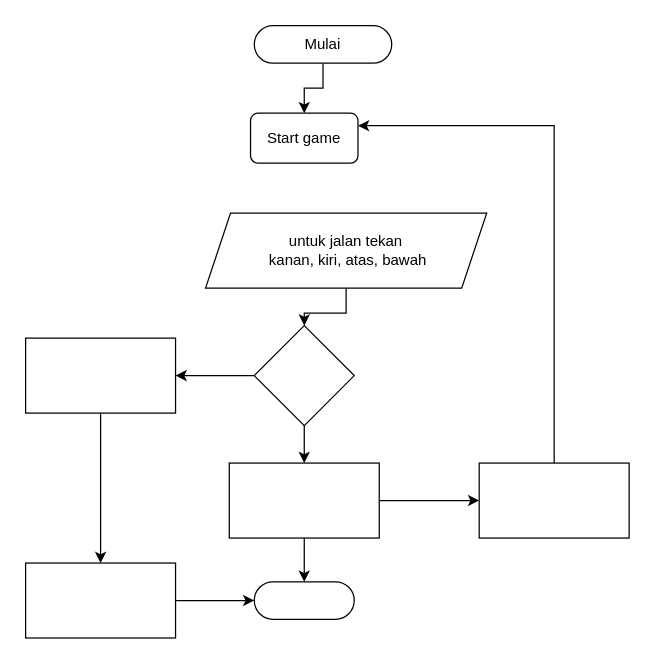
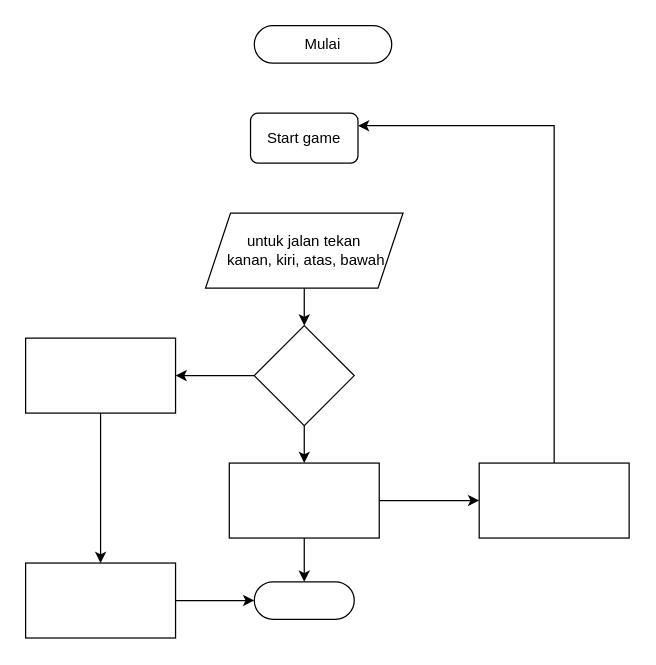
- <mxCell id="2" value="" style="edgeStyle=orthogonalEdgeStyle;rounded=0;orthogonalLoop=1;jettySize=auto;html=1;" edge="1" parent="1" source="3" target="4"><mxGeometry relative="1" as="geometry" /></mxCell>
- <mxCell id="6" value="&lt;font style=&quot;vertical-align: inherit;&quot;&gt;&lt;font style=&quot;vertical-align: inherit;&quot;&gt;&lt;font style=&quot;vertical-align: inherit;&quot;&gt;&lt;font style=&quot;vertical-align: inherit;&quot;&gt;&lt;font style=&quot;vertical-align: inherit;&quot;&gt;&lt;font style=&quot;vertical-align: inherit;&quot;&gt;&lt;font style=&quot;vertical-align: inherit;&quot;&gt;&lt;font style=&quot;vertical-align: inherit;&quot;&gt;untuk jalan tekan&lt;/font&gt;&lt;/font&gt;&lt;/font&gt;&lt;/font&gt;&lt;/font&gt;&lt;/font&gt;&lt;/font&gt;&lt;/font&gt;&lt;div&gt;&lt;font style=&quot;vertical-align: inherit;&quot;&gt;&lt;font style=&quot;vertical-align: inherit;&quot;&gt;&lt;font style=&quot;vertical-align: inherit;&quot;&gt;&lt;font style=&quot;vertical-align: inherit;&quot;&gt;&lt;font style=&quot;vertical-align: inherit;&quot;&gt;&lt;font style=&quot;vertical-align: inherit;&quot;&gt;&amp;nbsp;kanan, kiri, atas, bawah&lt;/font&gt;&lt;/font&gt;&lt;/font&gt;&lt;/font&gt;&lt;/font&gt;&lt;/font&gt;&lt;/div&gt;" style="shape=parallelogram;perimeter=parallelogramPerimeter;whiteSpace=wrap;html=1;fixedSize=1;rounded=0;" vertex="1" parent="1"><mxGeometry x="164" y="170" width="225" height="60" as="geometry" /></mxCell>
+ <mxCell id="6" value="&lt;font style=&quot;vertical-align: inherit;&quot;&gt;&lt;font style=&quot;vertical-align: inherit;&quot;&gt;&lt;font style=&quot;vertical-align: inherit;&quot;&gt;&lt;font style=&quot;vertical-align: inherit;&quot;&gt;&lt;font style=&quot;vertical-align: inherit;&quot;&gt;&lt;font style=&quot;vertical-align: inherit;&quot;&gt;&lt;font style=&quot;vertical-align: inherit;&quot;&gt;&lt;font style=&quot;vertical-align: inherit;&quot;&gt;untuk jalan tekan&lt;/font&gt;&lt;/font&gt;&lt;/font&gt;&lt;/font&gt;&lt;/font&gt;&lt;/font&gt;&lt;/font&gt;&lt;/font&gt;&lt;div&gt;&lt;font style=&quot;vertical-align: inherit;&quot;&gt;&lt;font style=&quot;vertical-align: inherit;&quot;&gt;&lt;font style=&quot;vertical-align: inherit;&quot;&gt;&lt;font style=&quot;vertical-align: inherit;&quot;&gt;&lt;font style=&quot;vertical-align: inherit;&quot;&gt;&lt;font style=&quot;vertical-align: inherit;&quot;&gt;&amp;nbsp;kanan, kiri, atas, bawah&lt;/font&gt;&lt;/font&gt;&lt;/font&gt;&lt;/font&gt;&lt;/font&gt;&lt;/font&gt;&lt;/div&gt;" style="shape=parallelogram;perimeter=parallelogramPerimeter;whiteSpace=wrap;html=1;fixedSize=1;rounded=0;" vertex="1" parent="1"><mxGeometry x="164" y="170" width="158" height="60" as="geometry" /></mxCell>
